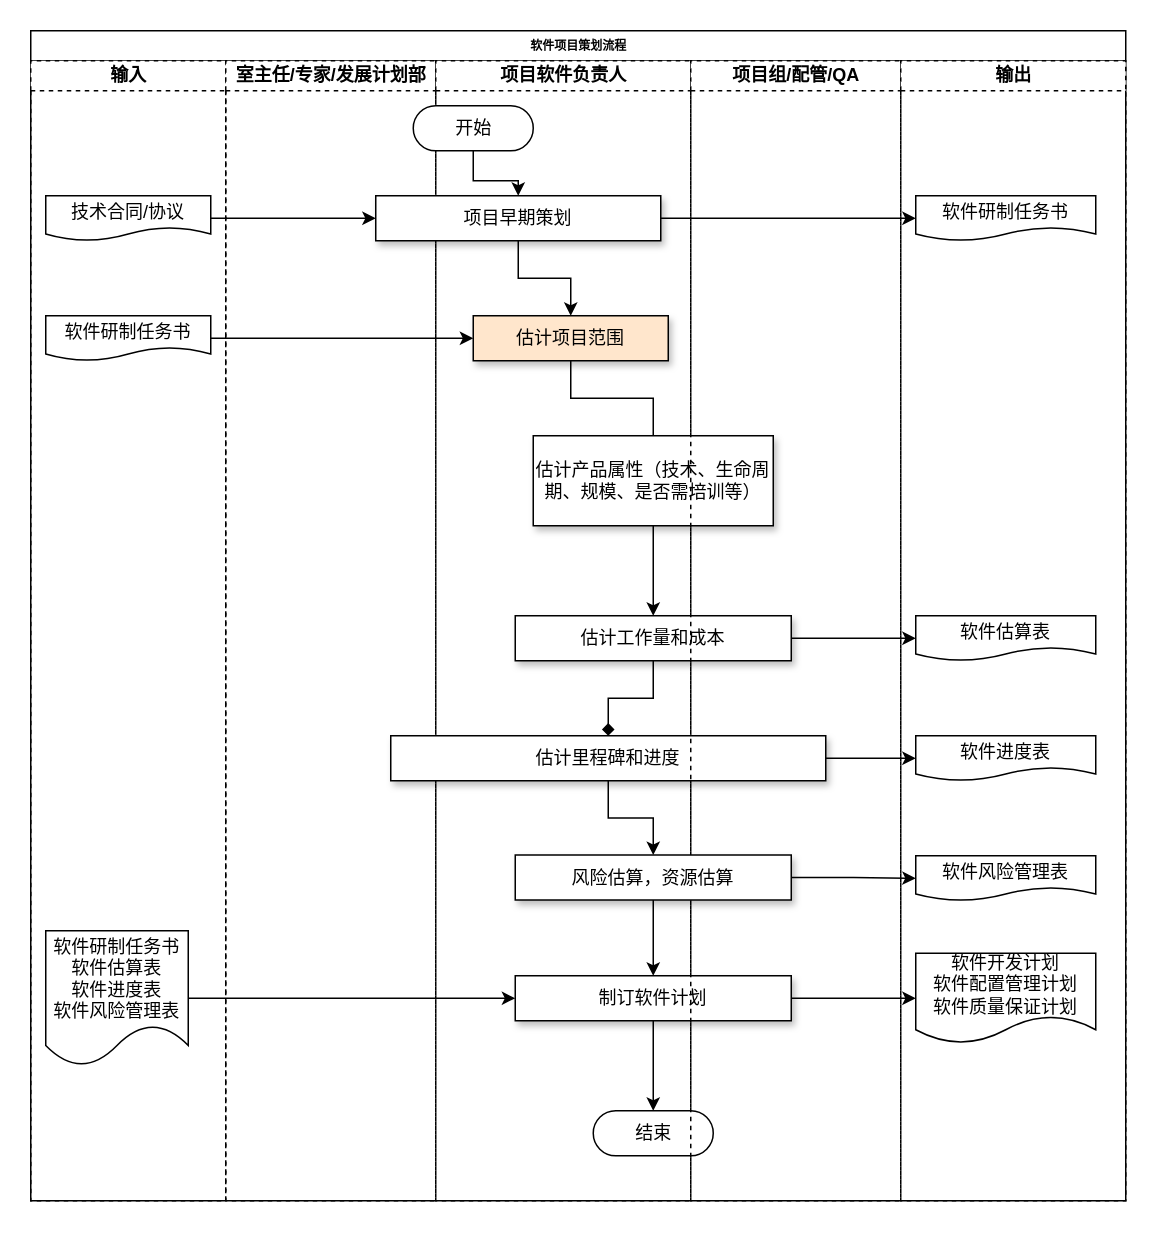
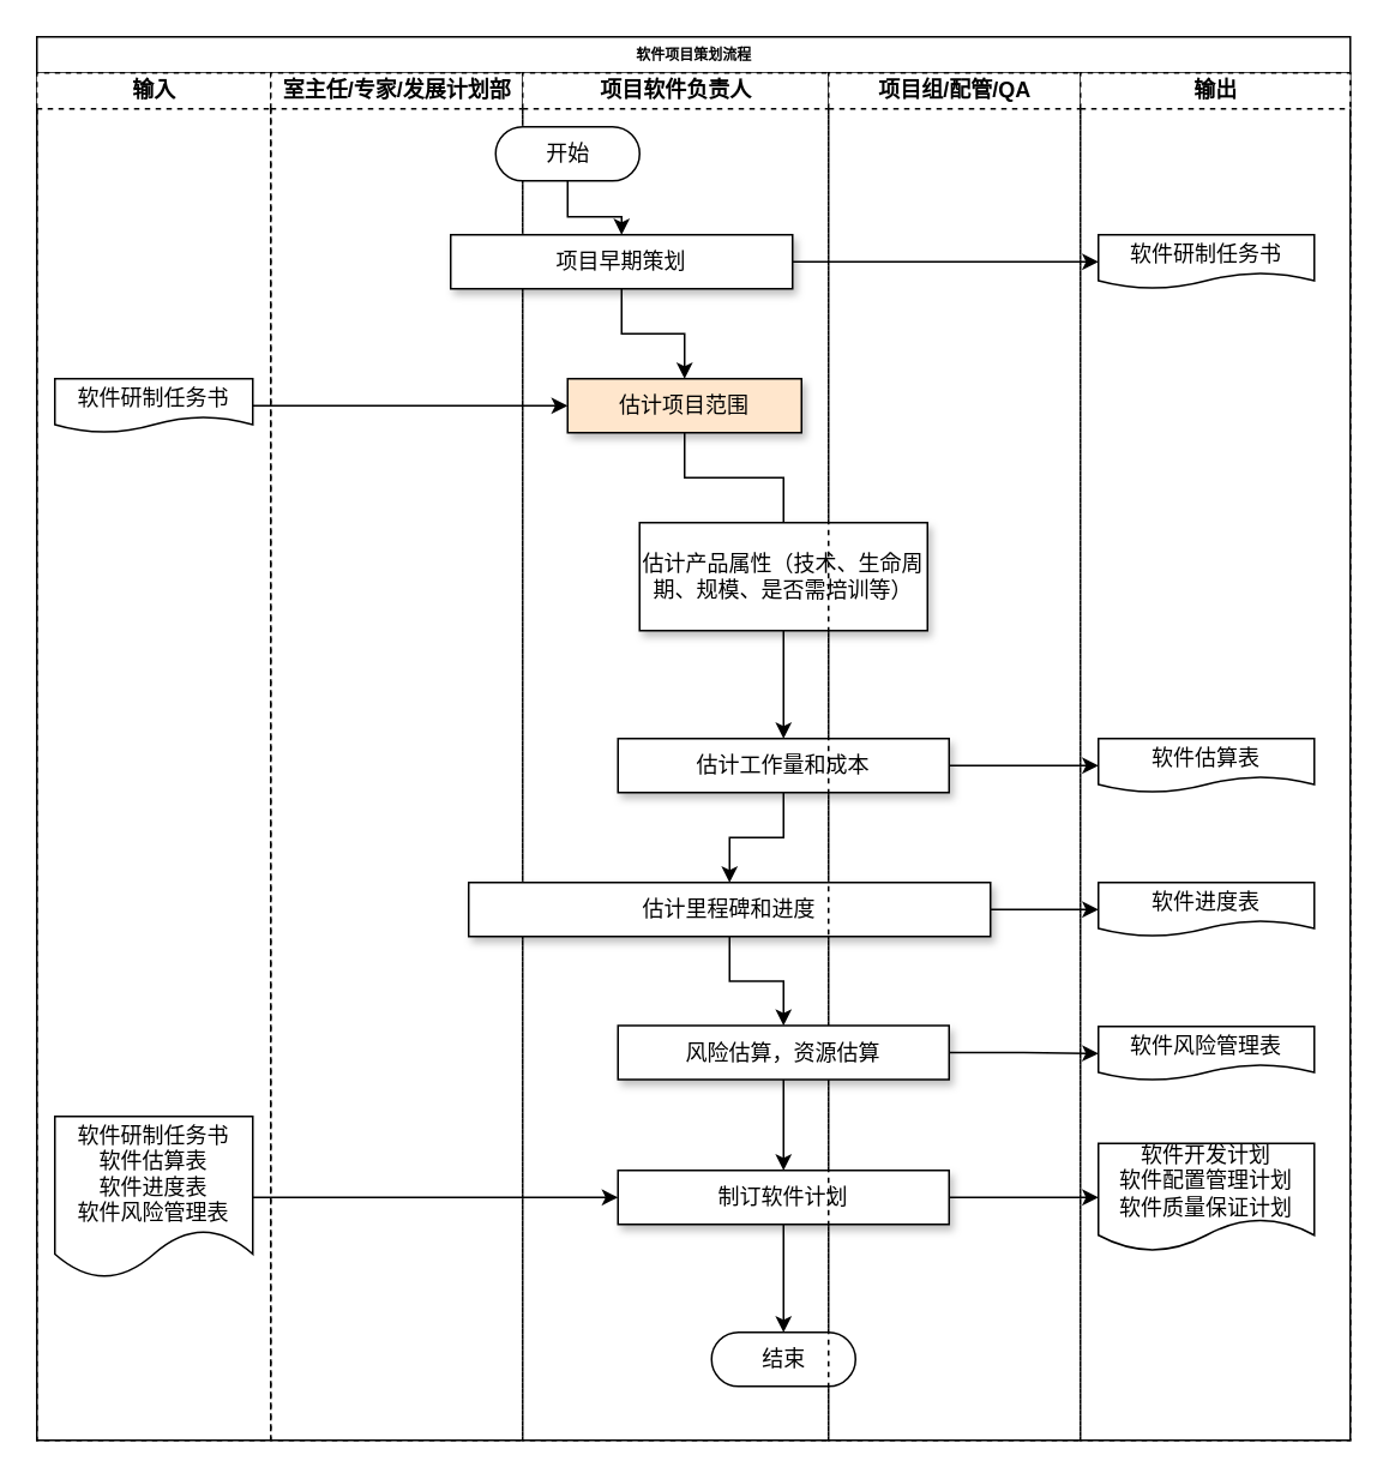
- <mxCell id="4" value="技术合同/协议" style="shape=document;whiteSpace=wrap;html=1;boundedLbl=1;fontSize=12;" parent="3" vertex="1"><mxGeometry x="10" y="90" width="110" height="30" as="geometry" /></mxCell>
- <mxCell id="35" style="edgeStyle=orthogonalEdgeStyle;rounded=0;orthogonalLoop=1;jettySize=auto;html=1;entryX=0;entryY=0.5;entryDx=0;entryDy=0;endArrow=classic;endFill=1;" parent="1" source="4" target="34" edge="1"><mxGeometry relative="1" as="geometry" /></mxCell>
- <mxCell id="13" style="edgeStyle=orthogonalEdgeStyle;rounded=0;orthogonalLoop=1;jettySize=auto;html=1;entryX=0.5;entryY=0;entryDx=0;entryDy=0;endArrow=diamond;" parent="8" source="14" target="15" edge="1"><mxGeometry relative="1" as="geometry" /></mxCell>
+ <mxCell id="13" style="edgeStyle=orthogonalEdgeStyle;rounded=0;orthogonalLoop=1;jettySize=auto;html=1;entryX=0.5;entryY=0;entryDx=0;entryDy=0;" parent="8" source="14" target="15" edge="1"><mxGeometry relative="1" as="geometry" /></mxCell>
- <mxCell id="6" value="软件研制任务书&lt;br&gt;软件估算表&lt;br&gt;软件进度表&lt;br&gt;软件风险管理表" style="shape=document;whiteSpace=wrap;html=1;boundedLbl=1;fontSize=12;" parent="3" vertex="1"><mxGeometry x="10" y="580" width="95" height="90" as="geometry" /></mxCell>
+ <mxCell id="6" value="软件研制任务书&lt;br&gt;软件估算表&lt;br&gt;软件进度表&lt;br&gt;软件风险管理表" style="shape=document;whiteSpace=wrap;html=1;boundedLbl=1;fontSize=12;" parent="3" vertex="1"><mxGeometry x="10" y="580" width="110" height="90" as="geometry" /></mxCell>
